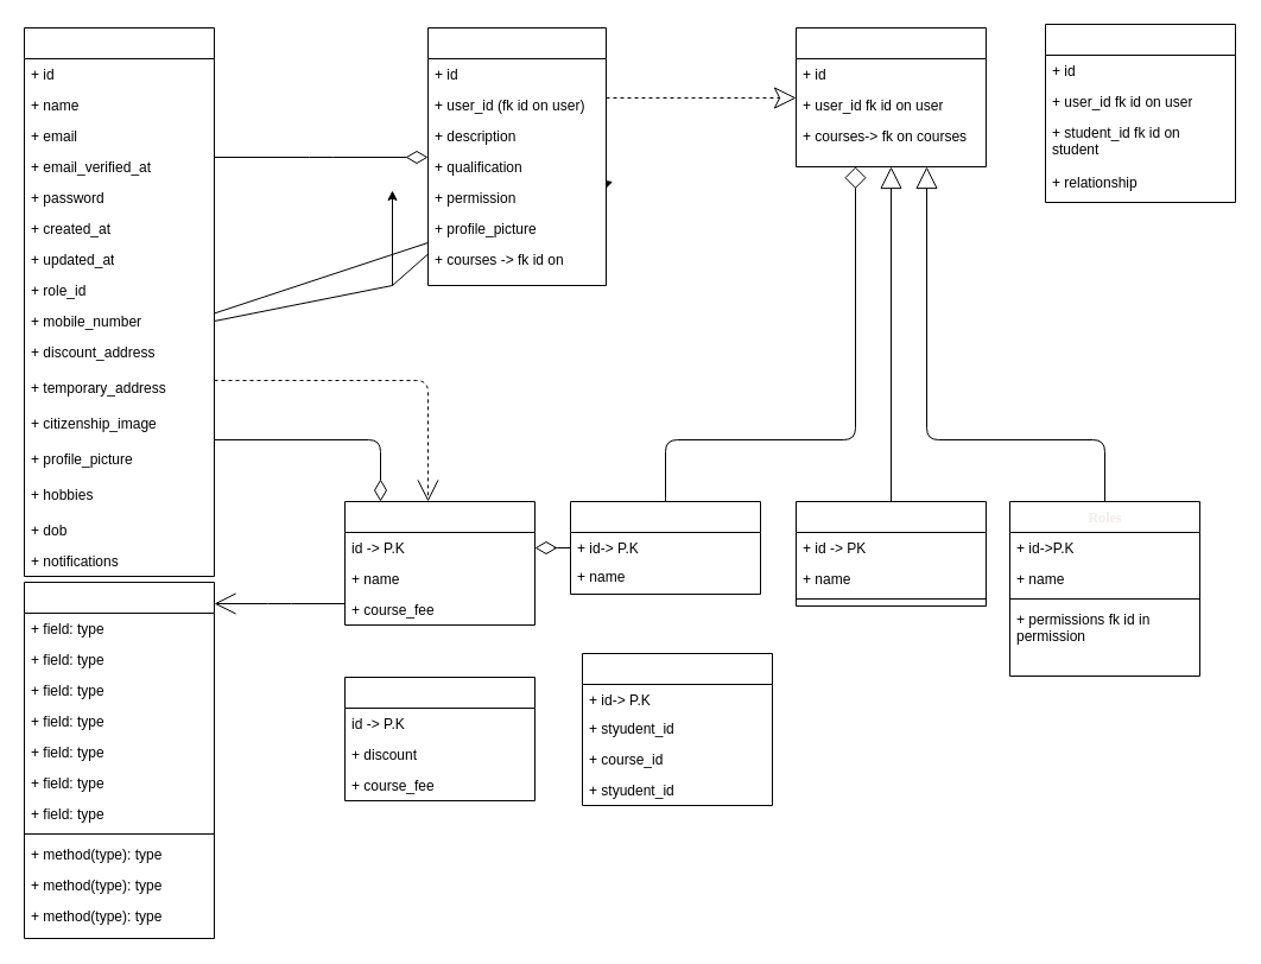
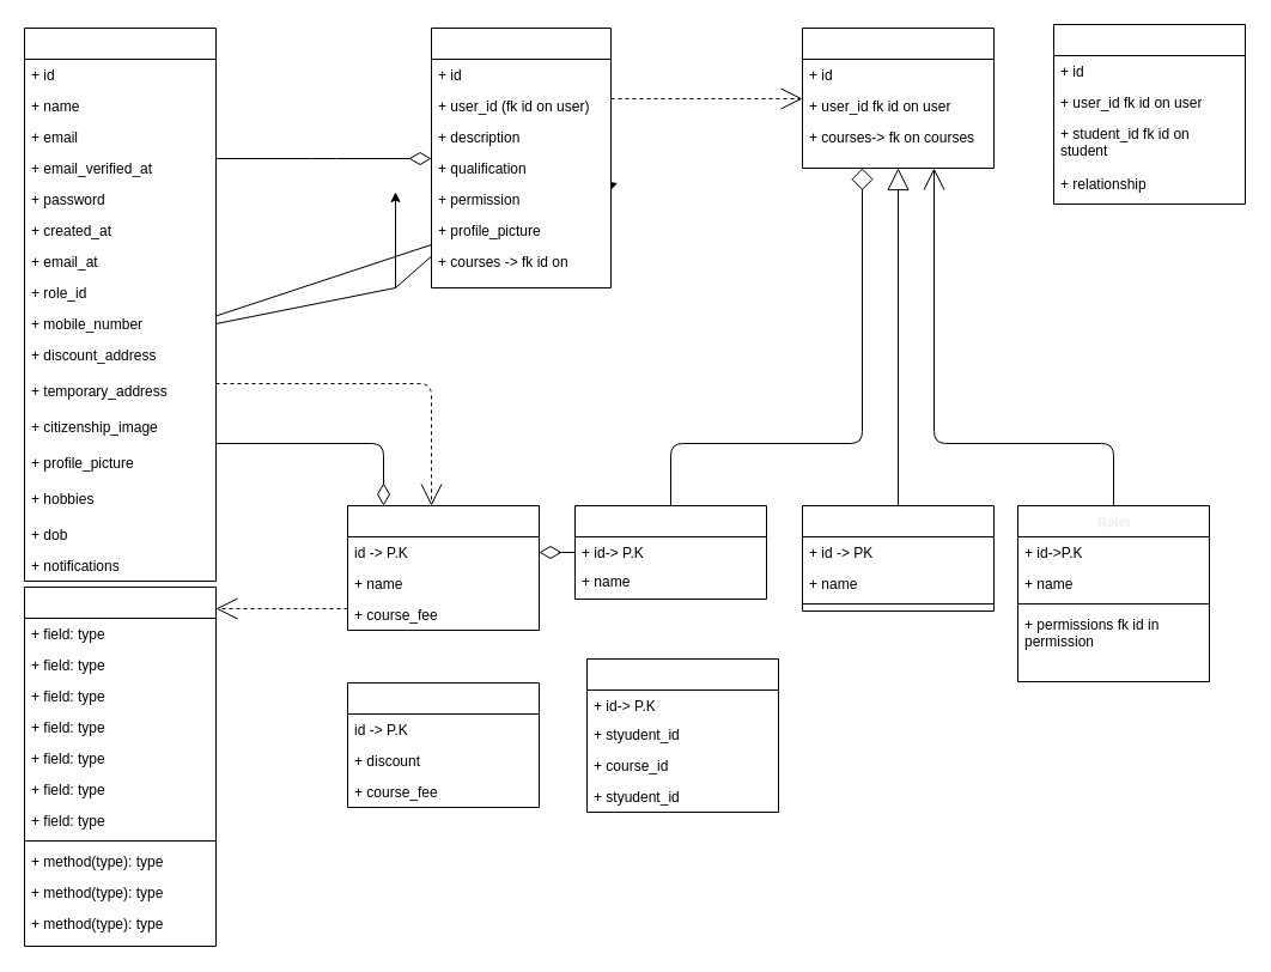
- <mxCell id="24" style="edgeStyle=elbowEdgeStyle;html=1;labelBackgroundColor=none;startFill=0;startSize=8;endArrow=classic;endFill=0;endSize=16;fontFamily=Verdana;fontSize=12;elbow=vertical;dashed=1;fontColor=#000000;" edge="1" parent="1" source="25" target="33"><mxGeometry relative="1" as="geometry" /></mxCell>
+ <mxCell id="24" style="edgeStyle=elbowEdgeStyle;html=1;labelBackgroundColor=none;startFill=0;startSize=8;endArrow=open;endFill=0;endSize=16;fontFamily=Verdana;fontSize=12;elbow=vertical;dashed=1;fontColor=#000000;" edge="1" parent="1" source="25" target="33"><mxGeometry relative="1" as="geometry" /></mxCell>
- <mxCell id="64" style="edgeStyle=orthogonalEdgeStyle;html=1;labelBackgroundColor=none;startFill=0;startSize=8;endArrow=block;endFill=0;endSize=16;fontFamily=Verdana;fontSize=12;fontColor=#000000;" edge="1" parent="1" source="65" target="33"><mxGeometry relative="1" as="geometry"><Array as="points"><mxPoint x="930" y="370" /><mxPoint x="780" y="370" /></Array></mxGeometry></mxCell>
+ <mxCell id="64" style="edgeStyle=orthogonalEdgeStyle;html=1;labelBackgroundColor=none;startFill=0;startSize=8;endArrow=open;endFill=0;endSize=16;fontFamily=Verdana;fontSize=12;fontColor=#000000;" edge="1" parent="1" source="65" target="33"><mxGeometry relative="1" as="geometry"><Array as="points"><mxPoint x="930" y="370" /><mxPoint x="780" y="370" /></Array></mxGeometry></mxCell>
- <mxCell id="14" value="+ updated_at" style="text;html=1;strokeColor=none;fillColor=none;align=left;verticalAlign=top;spacingLeft=4;spacingRight=4;whiteSpace=wrap;overflow=hidden;rotatable=0;points=[[0,0.5],[1,0.5]];portConstraint=eastwest;fontColor=#000000;" vertex="1" parent="7"><mxGeometry y="182" width="160" height="26" as="geometry" /></mxCell>
+ <mxCell id="14" value="+ email_at" style="text;html=1;strokeColor=none;fillColor=none;align=left;verticalAlign=top;spacingLeft=4;spacingRight=4;whiteSpace=wrap;overflow=hidden;rotatable=0;points=[[0,0.5],[1,0.5]];portConstraint=eastwest;fontColor=#000000;" vertex="1" parent="7"><mxGeometry y="182" width="160" height="26" as="geometry" /></mxCell>
- <mxCell id="37" style="edgeStyle=elbowEdgeStyle;html=1;labelBackgroundColor=none;startFill=0;startSize=8;endArrow=open;endFill=0;endSize=16;fontFamily=Verdana;fontSize=12;elbow=vertical;dashed=0;fontColor=#000000;" edge="1" parent="1" source="51" target="38"><mxGeometry relative="1" as="geometry" /></mxCell>
+ <mxCell id="37" style="edgeStyle=elbowEdgeStyle;html=1;labelBackgroundColor=none;startFill=0;startSize=8;endArrow=open;endFill=0;endSize=16;fontFamily=Verdana;fontSize=12;elbow=vertical;dashed=1;fontColor=#000000;" edge="1" parent="1" source="51" target="38"><mxGeometry relative="1" as="geometry" /></mxCell>
